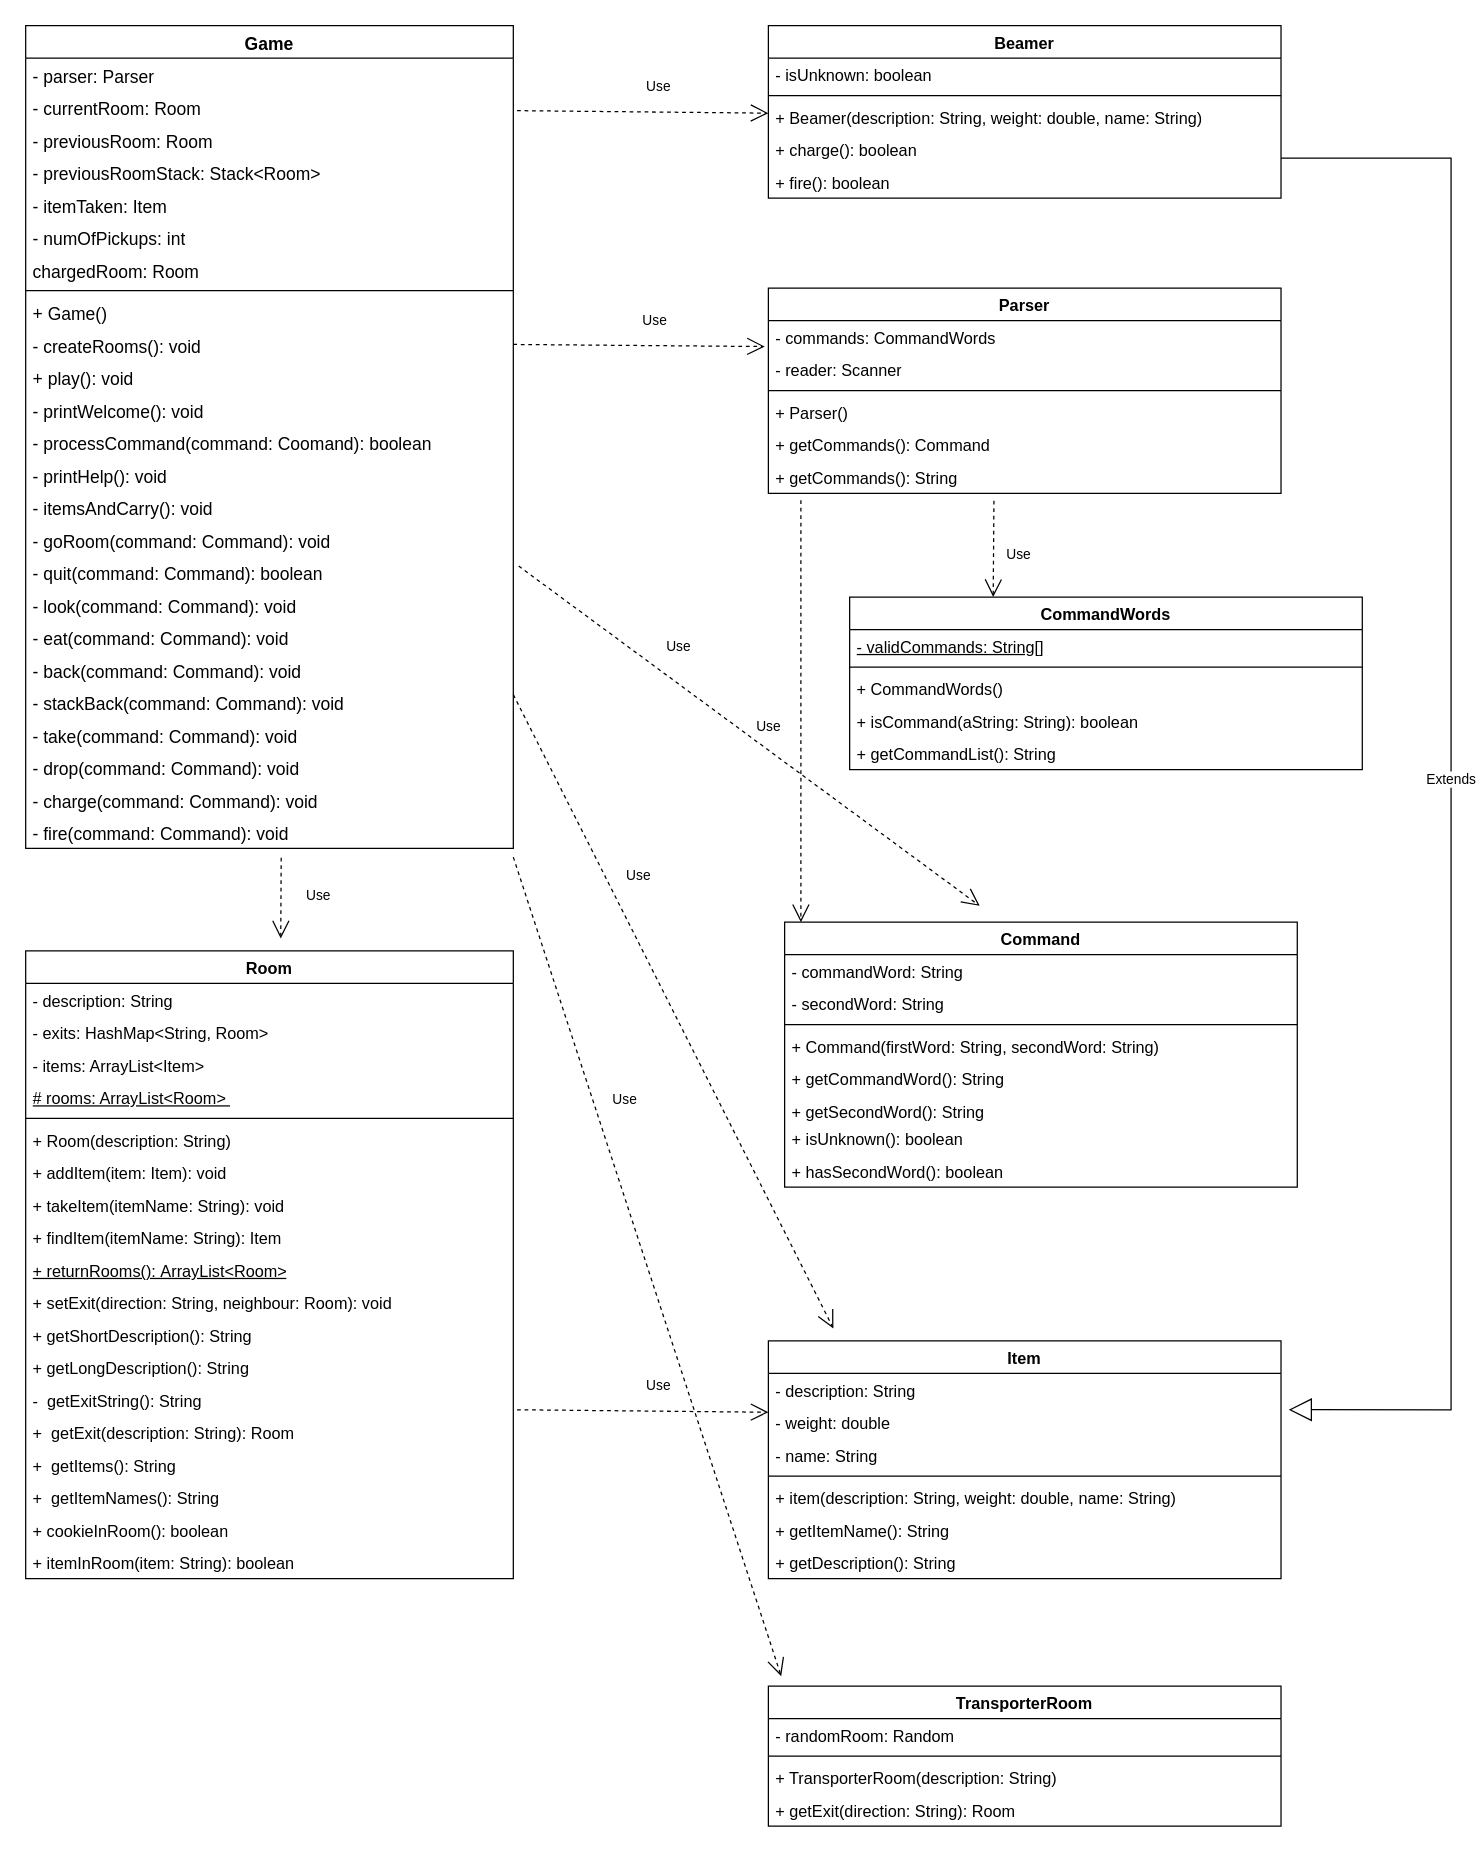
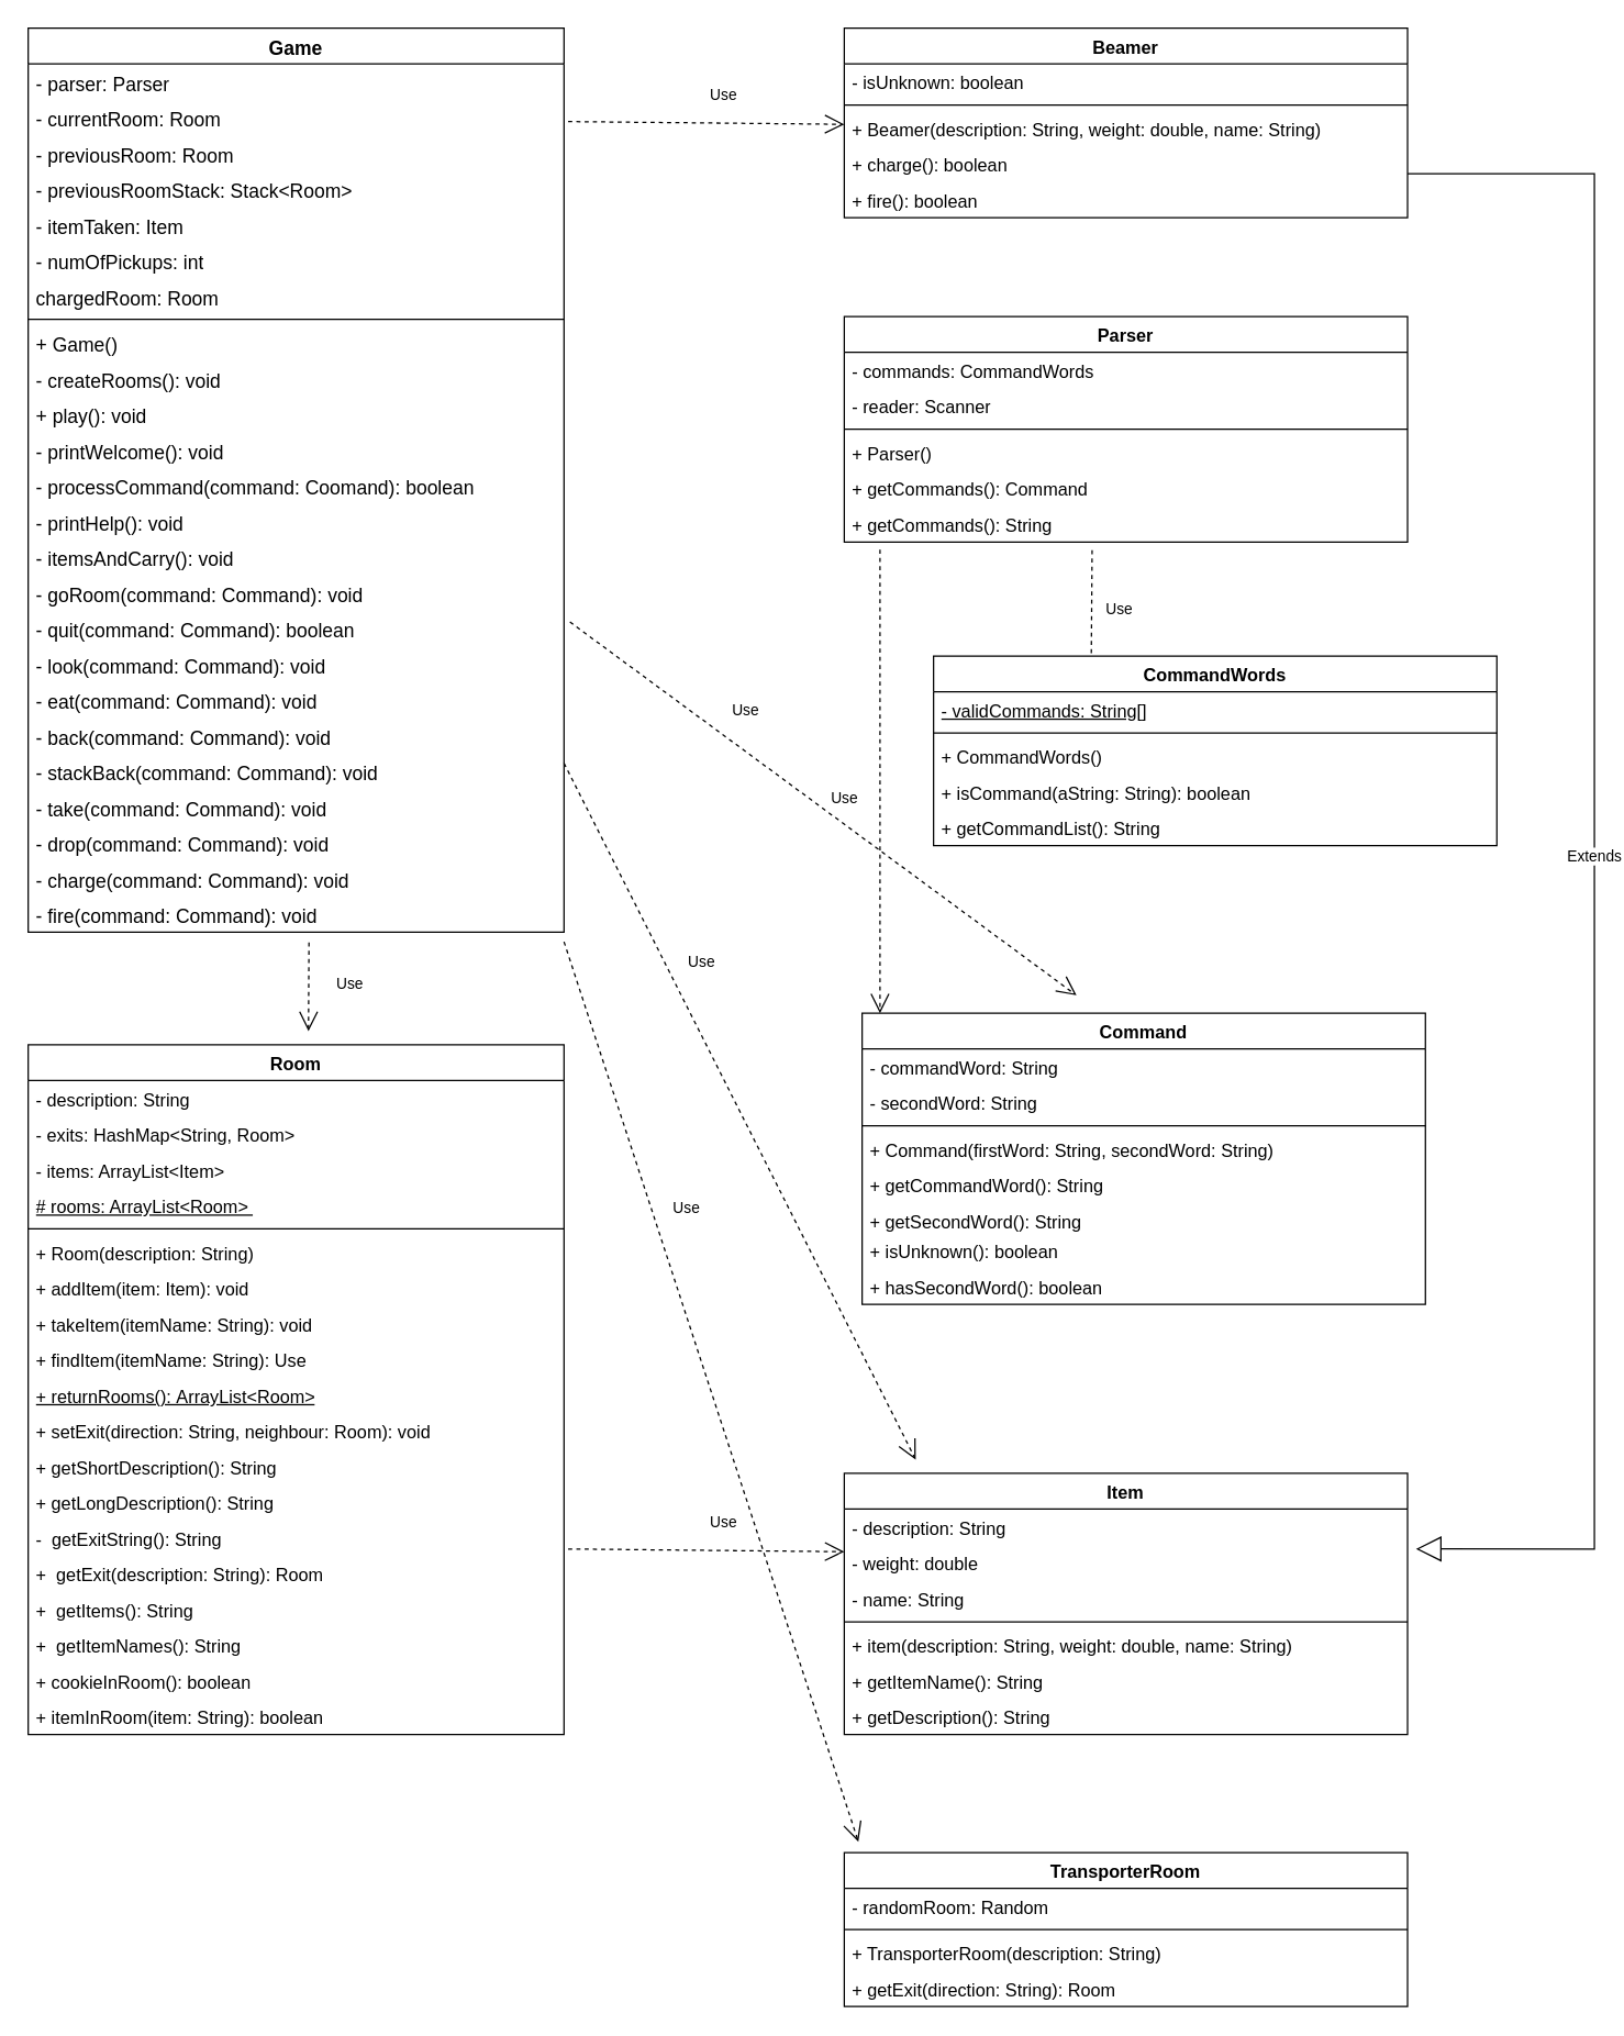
- <mxCell id="90" value="Use" style="endArrow=open;endSize=12;dashed=1;html=1;rounded=0;exitX=1;exitY=0.5;exitDx=0;exitDy=0;entryX=-0.007;entryY=-0.205;entryDx=0;entryDy=0;entryPerimeter=0;" edge="1" parent="1" source="12" target="56"><mxGeometry x="0.122" y="20" width="160" relative="1" as="geometry"><mxPoint x="493" y="275" as="sourcePoint" /><mxPoint x="484" y="349" as="targetPoint" /><mxPoint as="offset" /></mxGeometry></mxCell>
- <mxCell id="91" value="Use" style="endArrow=open;endSize=12;dashed=1;html=1;rounded=0;entryX=0.28;entryY=0;entryDx=0;entryDy=0;entryPerimeter=0;exitX=0.44;exitY=1.231;exitDx=0;exitDy=0;exitPerimeter=0;" edge="1" parent="1" source="60" target="61"><mxGeometry x="0.122" y="20" width="160" relative="1" as="geometry"><mxPoint x="796" y="412" as="sourcePoint" /><mxPoint x="841" y="427" as="targetPoint" /><mxPoint as="offset" /></mxGeometry></mxCell>
+ <mxCell id="91" value="Use" style="endArrow=none;endSize=12;dashed=1;html=1;rounded=0;entryX=0.28;entryY=0;entryDx=0;entryDy=0;entryPerimeter=0;exitX=0.44;exitY=1.231;exitDx=0;exitDy=0;exitPerimeter=0;" edge="1" parent="1" source="60" target="61"><mxGeometry x="0.122" y="20" width="160" relative="1" as="geometry"><mxPoint x="796" y="412" as="sourcePoint" /><mxPoint x="841" y="427" as="targetPoint" /><mxPoint as="offset" /></mxGeometry></mxCell>
- <mxCell id="37" value="+ findItem(itemName: String): Item" style="text;strokeColor=none;fillColor=none;align=left;verticalAlign=top;spacingLeft=4;spacingRight=4;overflow=hidden;rotatable=0;points=[[0,0.5],[1,0.5]];portConstraint=eastwest;whiteSpace=wrap;html=1;fontSize=13;" vertex="1" parent="28"><mxGeometry y="216" width="390" height="26" as="geometry" /></mxCell>
+ <mxCell id="37" value="+ findItem(itemName: String): Use" style="text;strokeColor=none;fillColor=none;align=left;verticalAlign=top;spacingLeft=4;spacingRight=4;overflow=hidden;rotatable=0;points=[[0,0.5],[1,0.5]];portConstraint=eastwest;whiteSpace=wrap;html=1;fontSize=13;" vertex="1" parent="28"><mxGeometry y="216" width="390" height="26" as="geometry" /></mxCell>
